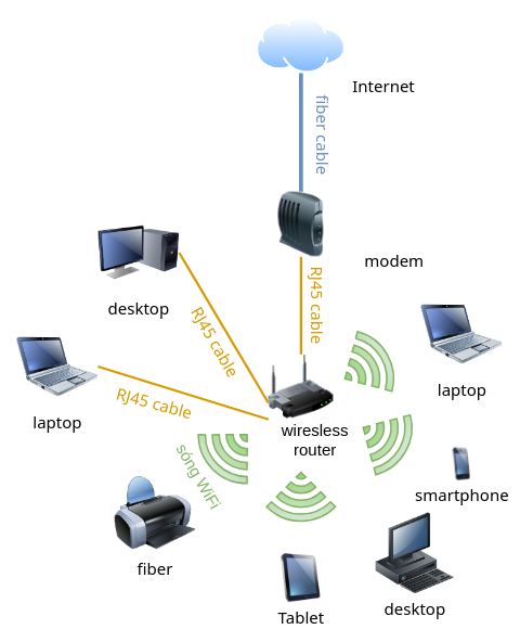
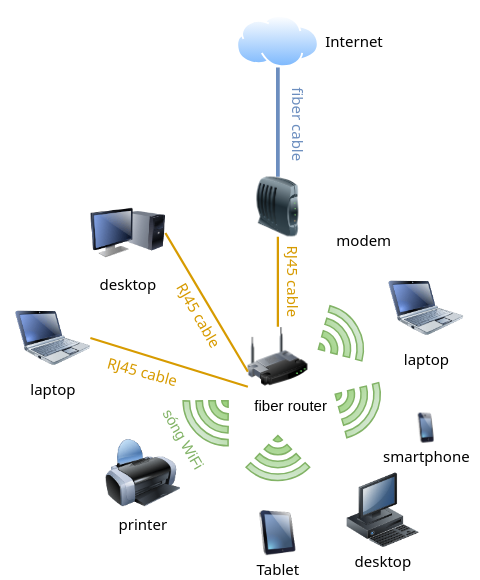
- <mxCell id="17" value="Internet" style="text;html=1;align=center;verticalAlign=middle;whiteSpace=wrap;rounded=0;fontSize=20;fontFamily=Noto Sans;fontSource=https%3A%2F%2Ffonts.googleapis.com%2Fcss%3Ffamily%3DNoto%2BSans;" vertex="1" parent="1"><mxGeometry x="442.43" y="89.65" width="60" height="30" as="geometry" /></mxCell>
+ <mxCell id="17" value="Internet" style="text;html=1;align=center;verticalAlign=middle;whiteSpace=wrap;rounded=0;fontSize=20;fontFamily=Noto Sans;fontSource=https%3A%2F%2Ffonts.googleapis.com%2Fcss%3Ffamily%3DNoto%2BSans;" vertex="1" parent="1"><mxGeometry x="442.43" y="39.65" width="60" height="30" as="geometry" /></mxCell>
- <mxCell id="22" value="&lt;font style=&quot;font-size: 20px;&quot;&gt;wiresless router&lt;/font&gt;" style="text;html=1;align=center;verticalAlign=middle;whiteSpace=wrap;rounded=0;" vertex="1" parent="1"><mxGeometry x="335.14" y="525" width="104.86" height="30" as="geometry" /></mxCell>
+ <mxCell id="22" value="&lt;font style=&quot;font-size: 20px;&quot;&gt;fiber router&lt;/font&gt;" style="text;html=1;align=center;verticalAlign=middle;whiteSpace=wrap;rounded=0;" vertex="1" parent="1"><mxGeometry x="335.14" y="525" width="104.86" height="30" as="geometry" /></mxCell>
- <mxCell id="7" value="fiber" style="image;html=1;labelBackgroundColor=#ffffff;image=img/lib/clip_art/computers/Printer_128x128.png;rounded=1;shadow=0;comic=0;strokeWidth=2;fontSize=20;fontFamily=Noto Sans;fontSource=https%3A%2F%2Ffonts.googleapis.com%2Fcss%3Ffamily%3DNoto%2BSans;aspect=fixed;" parent="1" vertex="1"><mxGeometry x="140" y="580" width="100" height="100" as="geometry" /></mxCell>
+ <mxCell id="7" value="printer" style="image;html=1;labelBackgroundColor=#ffffff;image=img/lib/clip_art/computers/Printer_128x128.png;rounded=1;shadow=0;comic=0;strokeWidth=2;fontSize=20;fontFamily=Noto Sans;fontSource=https%3A%2F%2Ffonts.googleapis.com%2Fcss%3Ffamily%3DNoto%2BSans;aspect=fixed;" parent="1" vertex="1"><mxGeometry x="140" y="580" width="100" height="100" as="geometry" /></mxCell>
